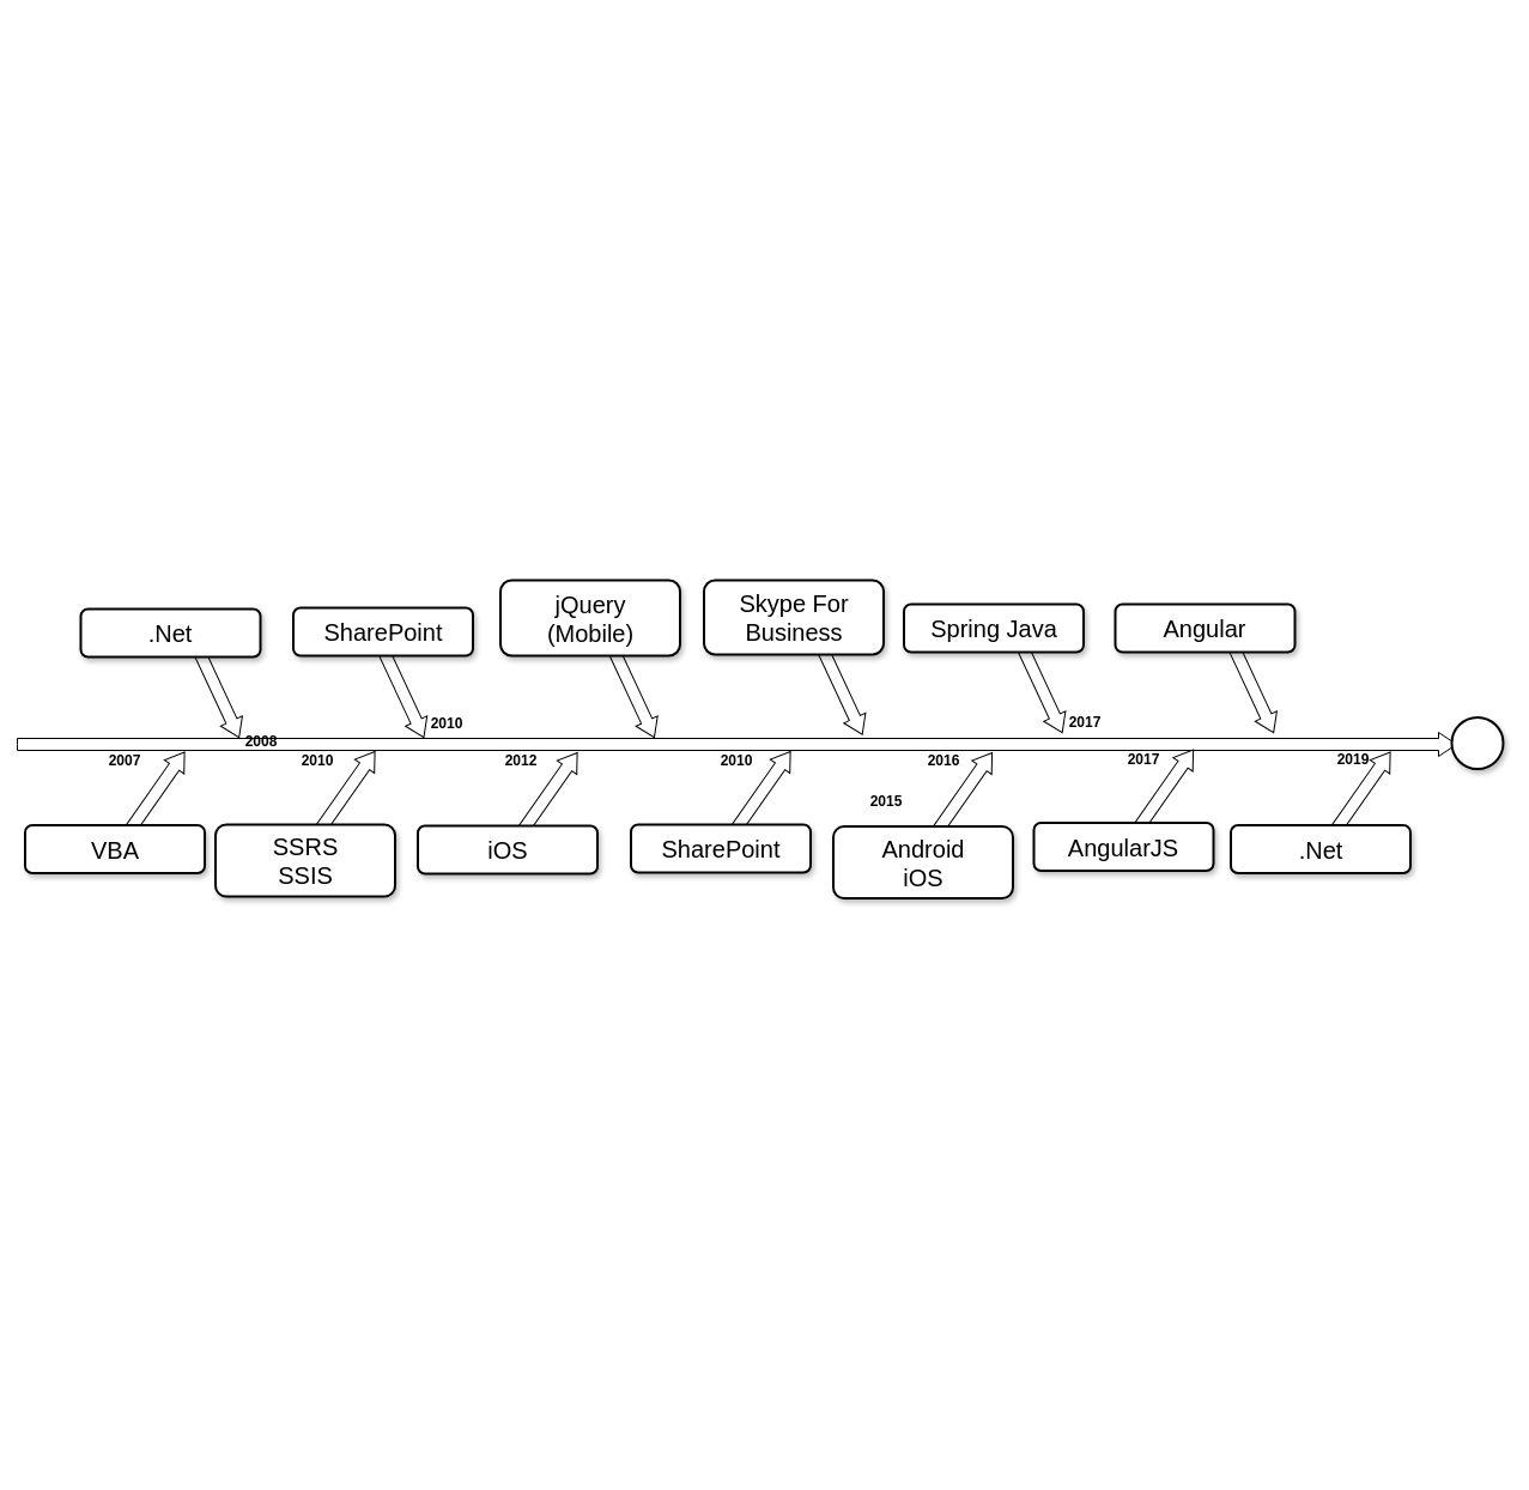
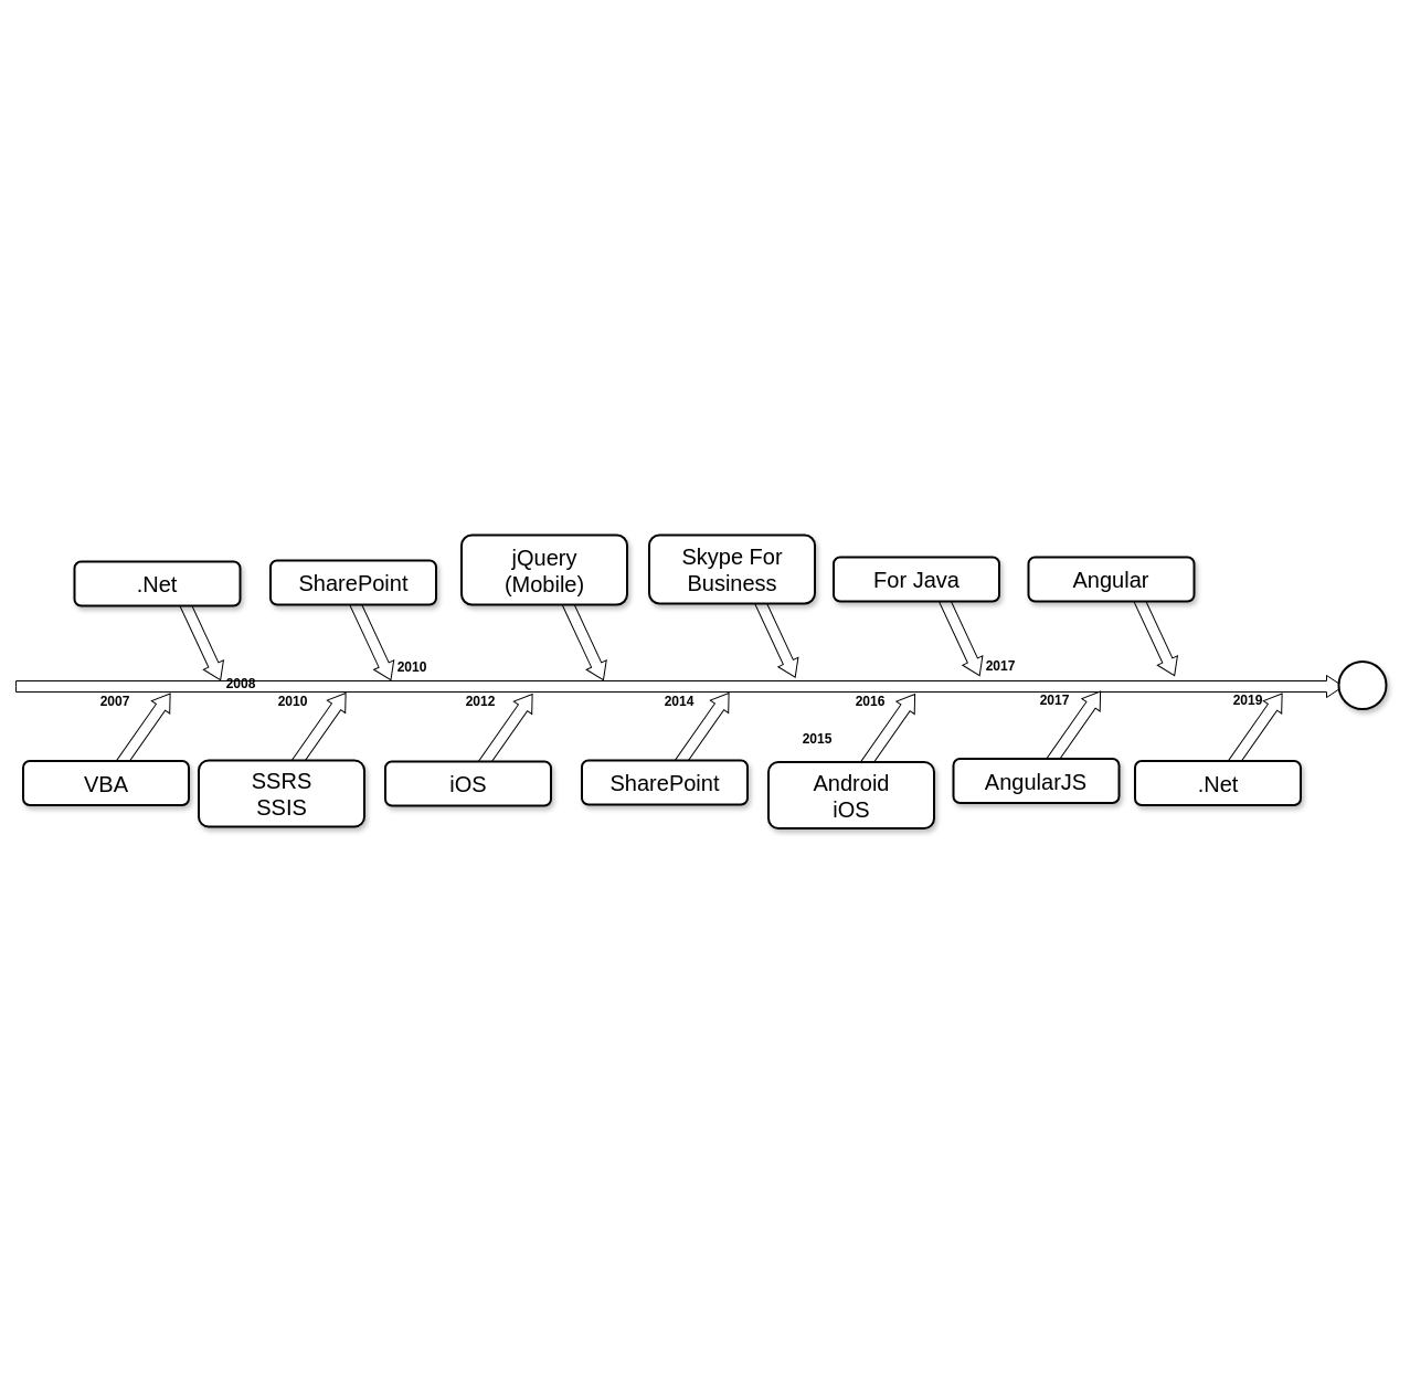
- <mxCell id="21" value="Spring Java" style="rounded=1;whiteSpace=wrap;html=1;shadow=1;strokeWidth=2;fontSize=20;" vertex="1" parent="1"><mxGeometry x="754.5" y="504" width="150" height="40" as="geometry" /></mxCell>
+ <mxCell id="21" value="For Java" style="rounded=1;whiteSpace=wrap;html=1;shadow=1;strokeWidth=2;fontSize=20;" vertex="1" parent="1"><mxGeometry x="754.5" y="504" width="150" height="40" as="geometry" /></mxCell>
- <mxCell id="35" value="&lt;b&gt;2010&lt;/b&gt;" style="text;html=1;strokeColor=none;fillColor=none;align=center;verticalAlign=middle;whiteSpace=wrap;rounded=0;" vertex="1" parent="1"><mxGeometry x="595.19" y="625" width="40" height="20" as="geometry" /></mxCell>
+ <mxCell id="35" value="&lt;b&gt;2014&lt;/b&gt;" style="text;html=1;strokeColor=none;fillColor=none;align=center;verticalAlign=middle;whiteSpace=wrap;rounded=0;" vertex="1" parent="1"><mxGeometry x="595.19" y="625" width="40" height="20" as="geometry" /></mxCell>
